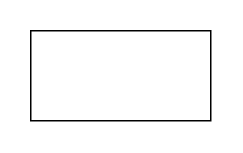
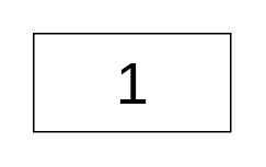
+ <mxCell id="3" value="1" style="text;html=1;resizable=0;autosize=1;align=center;verticalAlign=middle;points=[];fillColor=none;strokeColor=none;rounded=0;fontSize=36;" vertex="1" parent="1"><mxGeometry x="60" y="25" width="40" height="50" as="geometry" /></mxCell>
